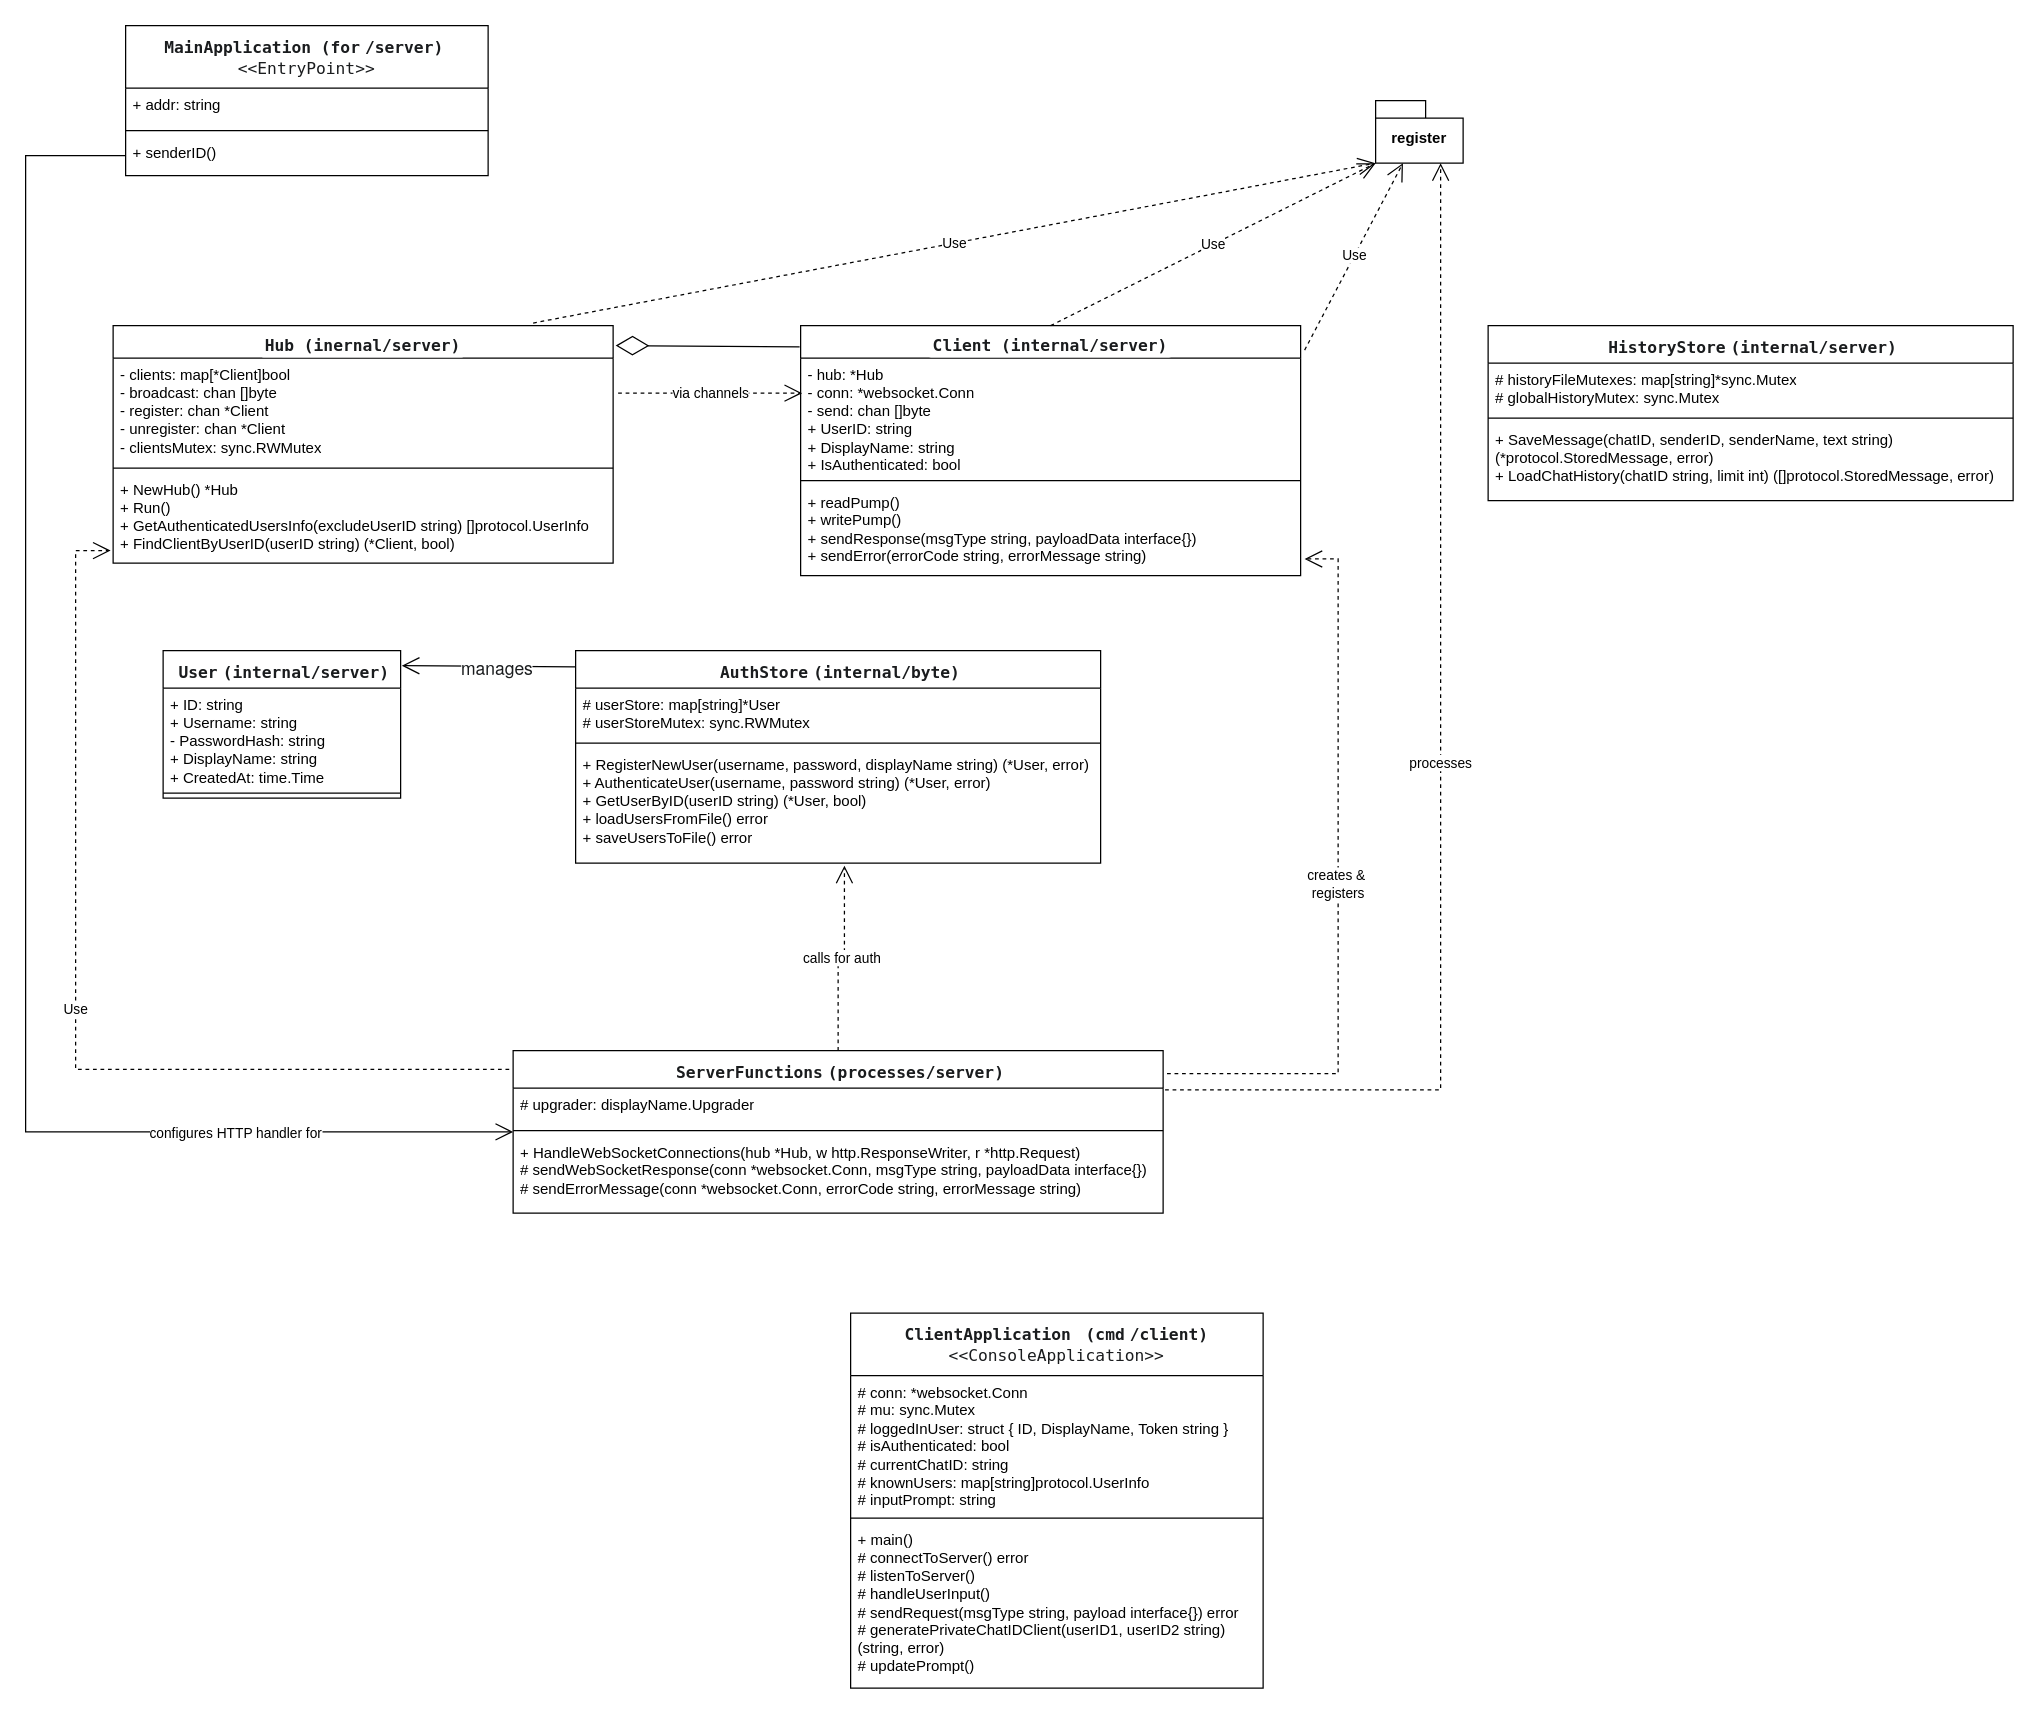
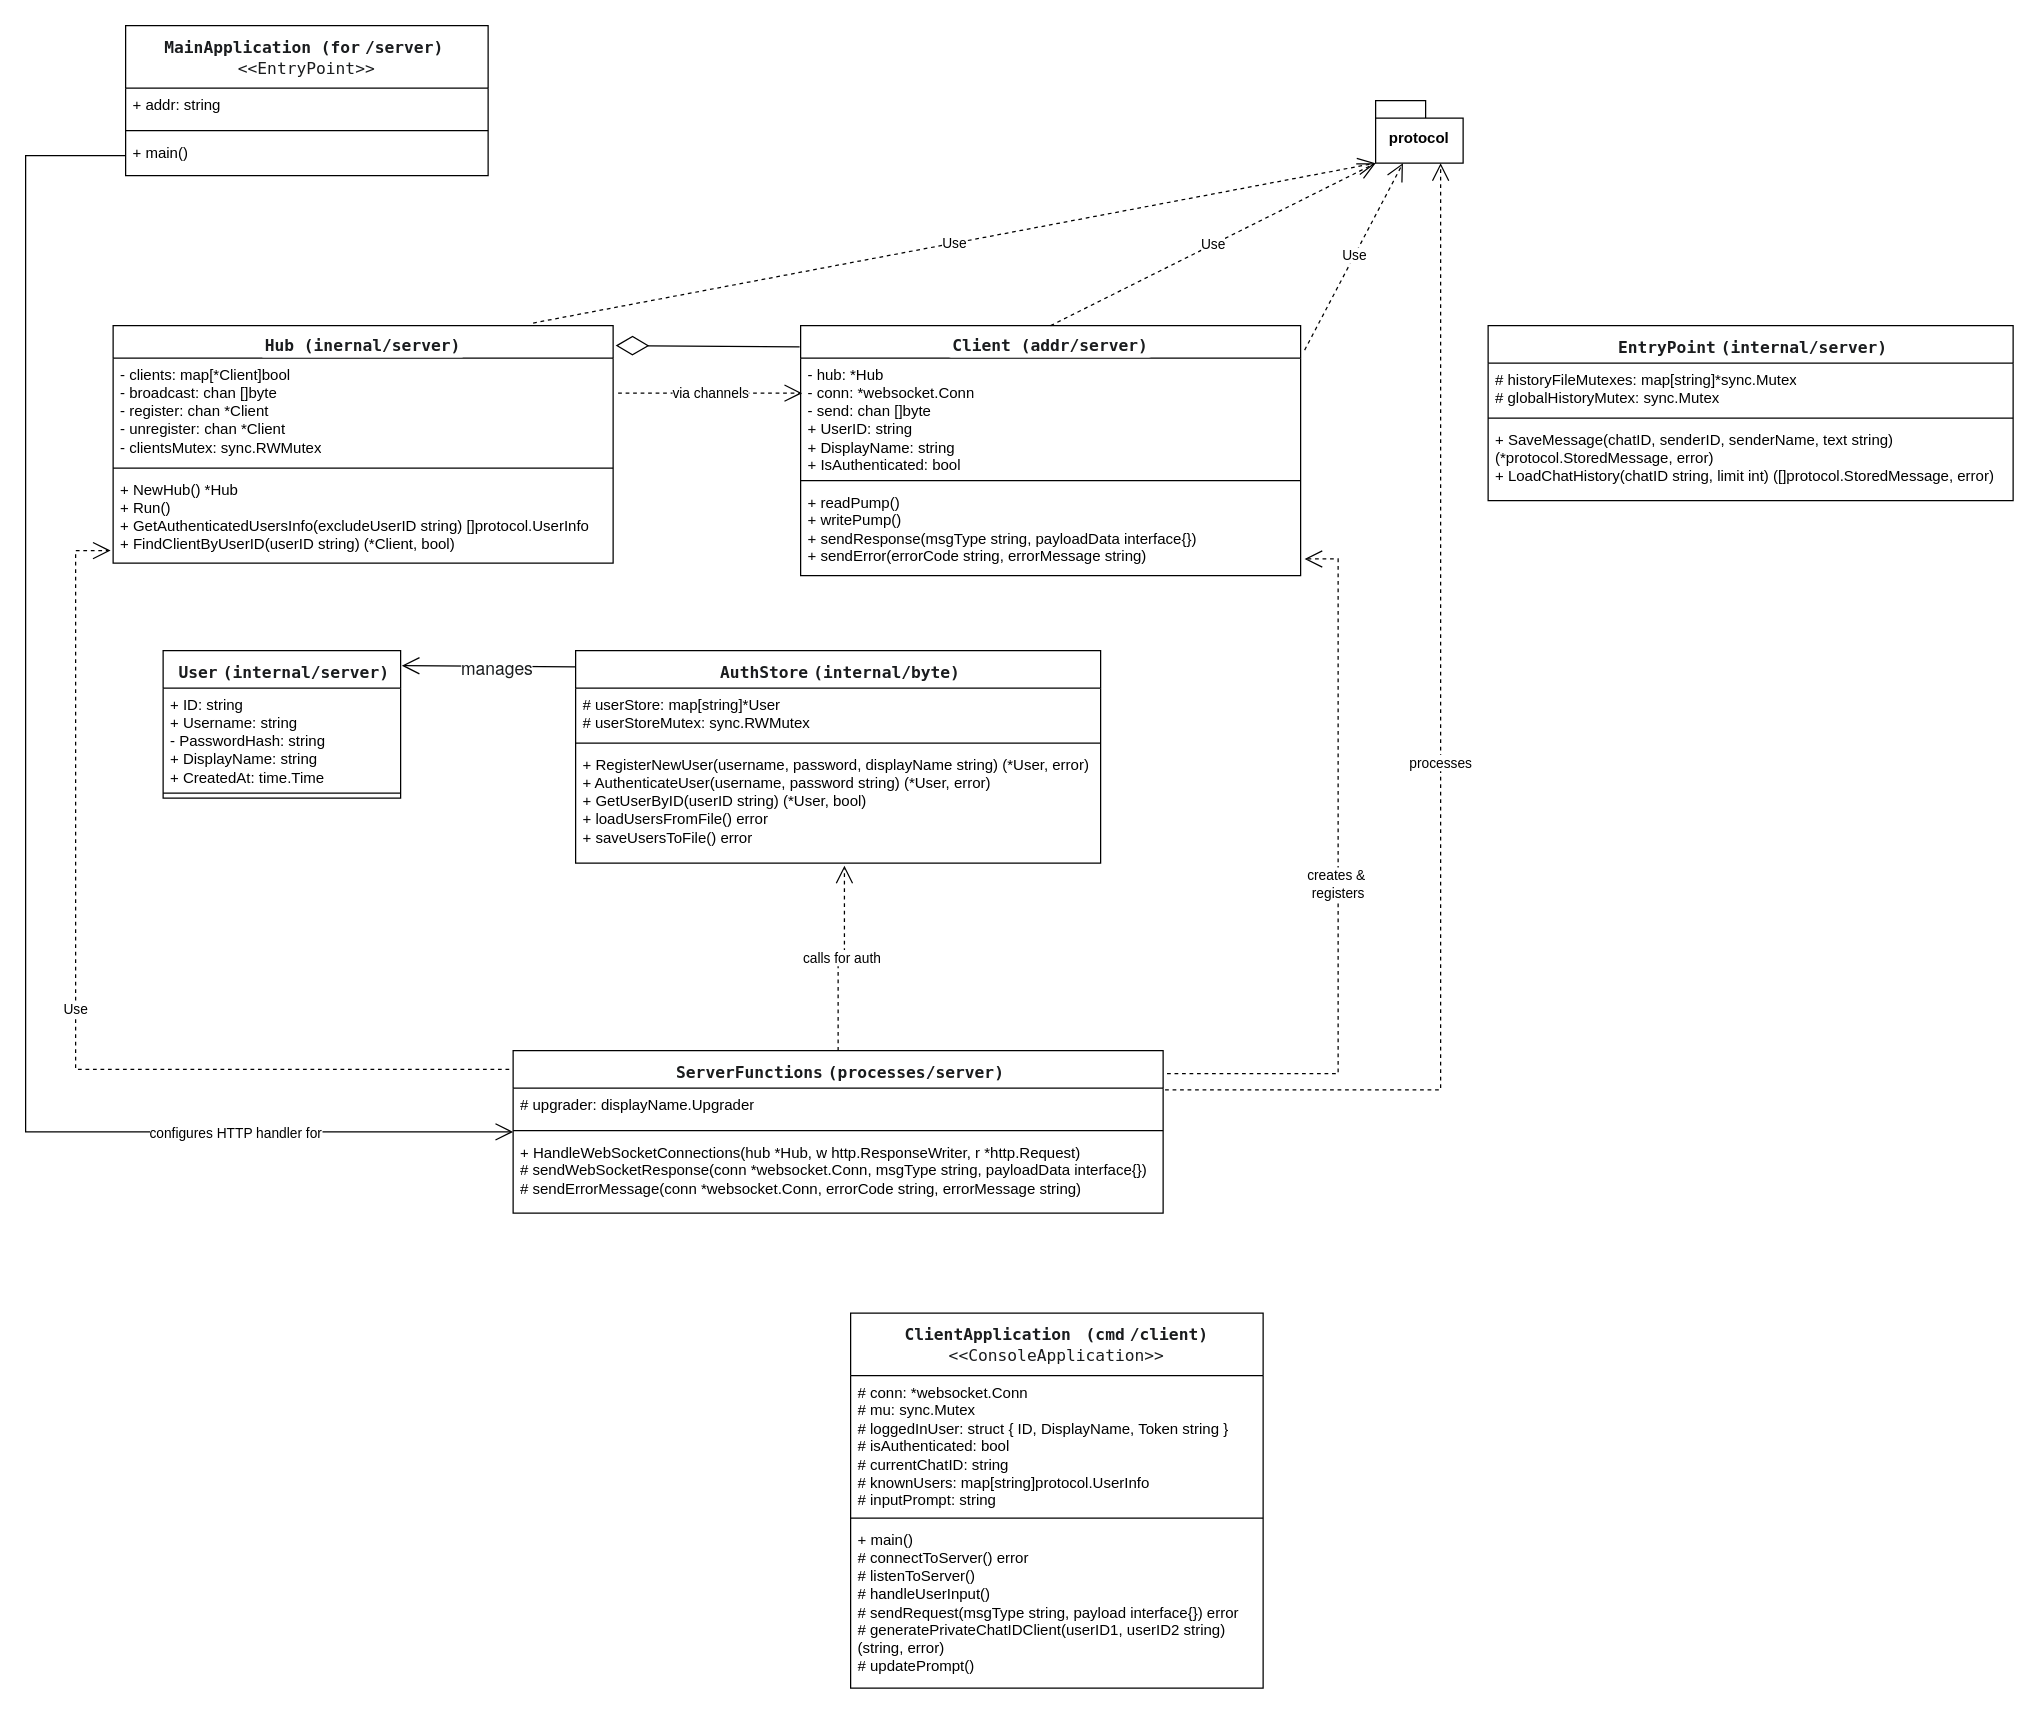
- <mxCell id="19" value="register" style="shape=folder;fontStyle=1;spacingTop=10;tabWidth=40;tabHeight=14;tabPosition=left;html=1;whiteSpace=wrap;" vertex="1" parent="1"><mxGeometry x="1100" y="80" width="70" height="50" as="geometry" /></mxCell>
+ <mxCell id="19" value="protocol" style="shape=folder;fontStyle=1;spacingTop=10;tabWidth=40;tabHeight=14;tabPosition=left;html=1;whiteSpace=wrap;" vertex="1" parent="1"><mxGeometry x="1100" y="80" width="70" height="50" as="geometry" /></mxCell>
- <mxCell id="5" value="&lt;div&gt;+ senderID()&lt;/div&gt;" style="text;strokeColor=none;fillColor=none;align=left;verticalAlign=top;spacingLeft=4;spacingRight=4;overflow=hidden;rotatable=0;points=[[0,0.5],[1,0.5]];portConstraint=eastwest;whiteSpace=wrap;html=1;" vertex="1" parent="2"><mxGeometry y="88" width="290" height="32" as="geometry" /></mxCell>
+ <mxCell id="5" value="&lt;div&gt;+ main()&lt;/div&gt;" style="text;strokeColor=none;fillColor=none;align=left;verticalAlign=top;spacingLeft=4;spacingRight=4;overflow=hidden;rotatable=0;points=[[0,0.5],[1,0.5]];portConstraint=eastwest;whiteSpace=wrap;html=1;" vertex="1" parent="2"><mxGeometry y="88" width="290" height="32" as="geometry" /></mxCell>
- <mxCell id="10" value="&lt;div style=&quot;text-align: start;&quot;&gt;&lt;strong style=&quot;box-sizing: border-box; color: rgb(26, 28, 30); font-family: &amp;quot;Google Sans Text&amp;quot;, &amp;quot;Helvetica Neue&amp;quot;, sans-serif; font-size: 14px; background-color: rgb(255, 255, 255);&quot; class=&quot;ng-star-inserted&quot;&gt;&lt;span style=&quot;box-sizing: border-box; background-image: none; background-position: 0% 0%; background-size: auto; background-repeat: repeat; background-attachment: scroll; background-origin: padding-box; background-clip: border-box; border-color: rgb(255, 255, 255); border-style: solid; border-width: 1px; border-image: none 100% / 1 / 0 stretch; border-radius: 3px; font-size: 13px; padding: 0px 3px; display: inline-block; font-family: &amp;quot;DM Mono&amp;quot;, monospace;&quot; class=&quot;inline-code ng-star-inserted&quot;&gt;Client (internal/server)&lt;/span&gt;&lt;/strong&gt;&lt;/div&gt;" style="swimlane;fontStyle=1;align=center;verticalAlign=top;childLayout=stackLayout;horizontal=1;startSize=26;horizontalStack=0;resizeParent=1;resizeParentMax=0;resizeLast=0;collapsible=1;marginBottom=0;whiteSpace=wrap;html=1;" vertex="1" parent="1"><mxGeometry x="640" y="260" width="400" height="200" as="geometry" /></mxCell>
+ <mxCell id="10" value="&lt;div style=&quot;text-align: start;&quot;&gt;&lt;strong style=&quot;box-sizing: border-box; color: rgb(26, 28, 30); font-family: &amp;quot;Google Sans Text&amp;quot;, &amp;quot;Helvetica Neue&amp;quot;, sans-serif; font-size: 14px; background-color: rgb(255, 255, 255);&quot; class=&quot;ng-star-inserted&quot;&gt;&lt;span style=&quot;box-sizing: border-box; background-image: none; background-position: 0% 0%; background-size: auto; background-repeat: repeat; background-attachment: scroll; background-origin: padding-box; background-clip: border-box; border-color: rgb(255, 255, 255); border-style: solid; border-width: 1px; border-image: none 100% / 1 / 0 stretch; border-radius: 3px; font-size: 13px; padding: 0px 3px; display: inline-block; font-family: &amp;quot;DM Mono&amp;quot;, monospace;&quot; class=&quot;inline-code ng-star-inserted&quot;&gt;Client (addr/server)&lt;/span&gt;&lt;/strong&gt;&lt;/div&gt;" style="swimlane;fontStyle=1;align=center;verticalAlign=top;childLayout=stackLayout;horizontal=1;startSize=26;horizontalStack=0;resizeParent=1;resizeParentMax=0;resizeLast=0;collapsible=1;marginBottom=0;whiteSpace=wrap;html=1;" vertex="1" parent="1"><mxGeometry x="640" y="260" width="400" height="200" as="geometry" /></mxCell>
- <mxCell id="28" value="&lt;div style=&quot;text-align: start;&quot;&gt;&lt;strong style=&quot;box-sizing: border-box; color: rgb(26, 28, 30); font-family: &amp;quot;Google Sans Text&amp;quot;, &amp;quot;Helvetica Neue&amp;quot;, sans-serif; font-size: 14px; background-color: rgb(255, 255, 255);&quot; class=&quot;ng-star-inserted&quot;&gt;&lt;span style=&quot;box-sizing: border-box; background-image: none; background-position: 0% 0%; background-size: auto; background-repeat: repeat; background-attachment: scroll; background-origin: padding-box; background-clip: border-box; border-color: rgb(255, 255, 255); border-style: solid; border-width: 1px; border-image: none 100% / 1 / 0 stretch; border-radius: 3px; font-size: 13px; padding: 0px 3px; display: inline-block; font-family: &amp;quot;DM Mono&amp;quot;, monospace;&quot; class=&quot;inline-code ng-star-inserted&quot;&gt;&lt;strong style=&quot;box-sizing: border-box; font-family: &amp;quot;Google Sans Text&amp;quot;, &amp;quot;Helvetica Neue&amp;quot;, sans-serif; font-size: 14px;&quot; class=&quot;ng-star-inserted&quot;&gt;&lt;span style=&quot;box-sizing: border-box; background-image: none; background-position: 0% 0%; background-size: auto; background-repeat: repeat; background-attachment: scroll; background-origin: padding-box; background-clip: border-box; border-color: rgb(255, 255, 255); border-style: solid; border-width: 1px; border-image: none 100% / 1 / 0 stretch; border-radius: 3px; font-size: 13px; padding: 0px 3px; display: inline-block; font-family: &amp;quot;DM Mono&amp;quot;, monospace;&quot; class=&quot;inline-code ng-star-inserted&quot;&gt;HistoryStore&lt;/span&gt;&lt;/strong&gt;(internal/server)&lt;/span&gt;&lt;/strong&gt;&lt;/div&gt;" style="swimlane;fontStyle=1;align=center;verticalAlign=top;childLayout=stackLayout;horizontal=1;startSize=30;horizontalStack=0;resizeParent=1;resizeParentMax=0;resizeLast=0;collapsible=1;marginBottom=0;whiteSpace=wrap;html=1;" vertex="1" parent="1"><mxGeometry x="1190" y="260" width="420" height="140" as="geometry" /></mxCell>
+ <mxCell id="28" value="&lt;div style=&quot;text-align: start;&quot;&gt;&lt;strong style=&quot;box-sizing: border-box; color: rgb(26, 28, 30); font-family: &amp;quot;Google Sans Text&amp;quot;, &amp;quot;Helvetica Neue&amp;quot;, sans-serif; font-size: 14px; background-color: rgb(255, 255, 255);&quot; class=&quot;ng-star-inserted&quot;&gt;&lt;span style=&quot;box-sizing: border-box; background-image: none; background-position: 0% 0%; background-size: auto; background-repeat: repeat; background-attachment: scroll; background-origin: padding-box; background-clip: border-box; border-color: rgb(255, 255, 255); border-style: solid; border-width: 1px; border-image: none 100% / 1 / 0 stretch; border-radius: 3px; font-size: 13px; padding: 0px 3px; display: inline-block; font-family: &amp;quot;DM Mono&amp;quot;, monospace;&quot; class=&quot;inline-code ng-star-inserted&quot;&gt;&lt;strong style=&quot;box-sizing: border-box; font-family: &amp;quot;Google Sans Text&amp;quot;, &amp;quot;Helvetica Neue&amp;quot;, sans-serif; font-size: 14px;&quot; class=&quot;ng-star-inserted&quot;&gt;&lt;span style=&quot;box-sizing: border-box; background-image: none; background-position: 0% 0%; background-size: auto; background-repeat: repeat; background-attachment: scroll; background-origin: padding-box; background-clip: border-box; border-color: rgb(255, 255, 255); border-style: solid; border-width: 1px; border-image: none 100% / 1 / 0 stretch; border-radius: 3px; font-size: 13px; padding: 0px 3px; display: inline-block; font-family: &amp;quot;DM Mono&amp;quot;, monospace;&quot; class=&quot;inline-code ng-star-inserted&quot;&gt;EntryPoint&lt;/span&gt;&lt;/strong&gt;(internal/server)&lt;/span&gt;&lt;/strong&gt;&lt;/div&gt;" style="swimlane;fontStyle=1;align=center;verticalAlign=top;childLayout=stackLayout;horizontal=1;startSize=30;horizontalStack=0;resizeParent=1;resizeParentMax=0;resizeLast=0;collapsible=1;marginBottom=0;whiteSpace=wrap;html=1;" vertex="1" parent="1"><mxGeometry x="1190" y="260" width="420" height="140" as="geometry" /></mxCell>
